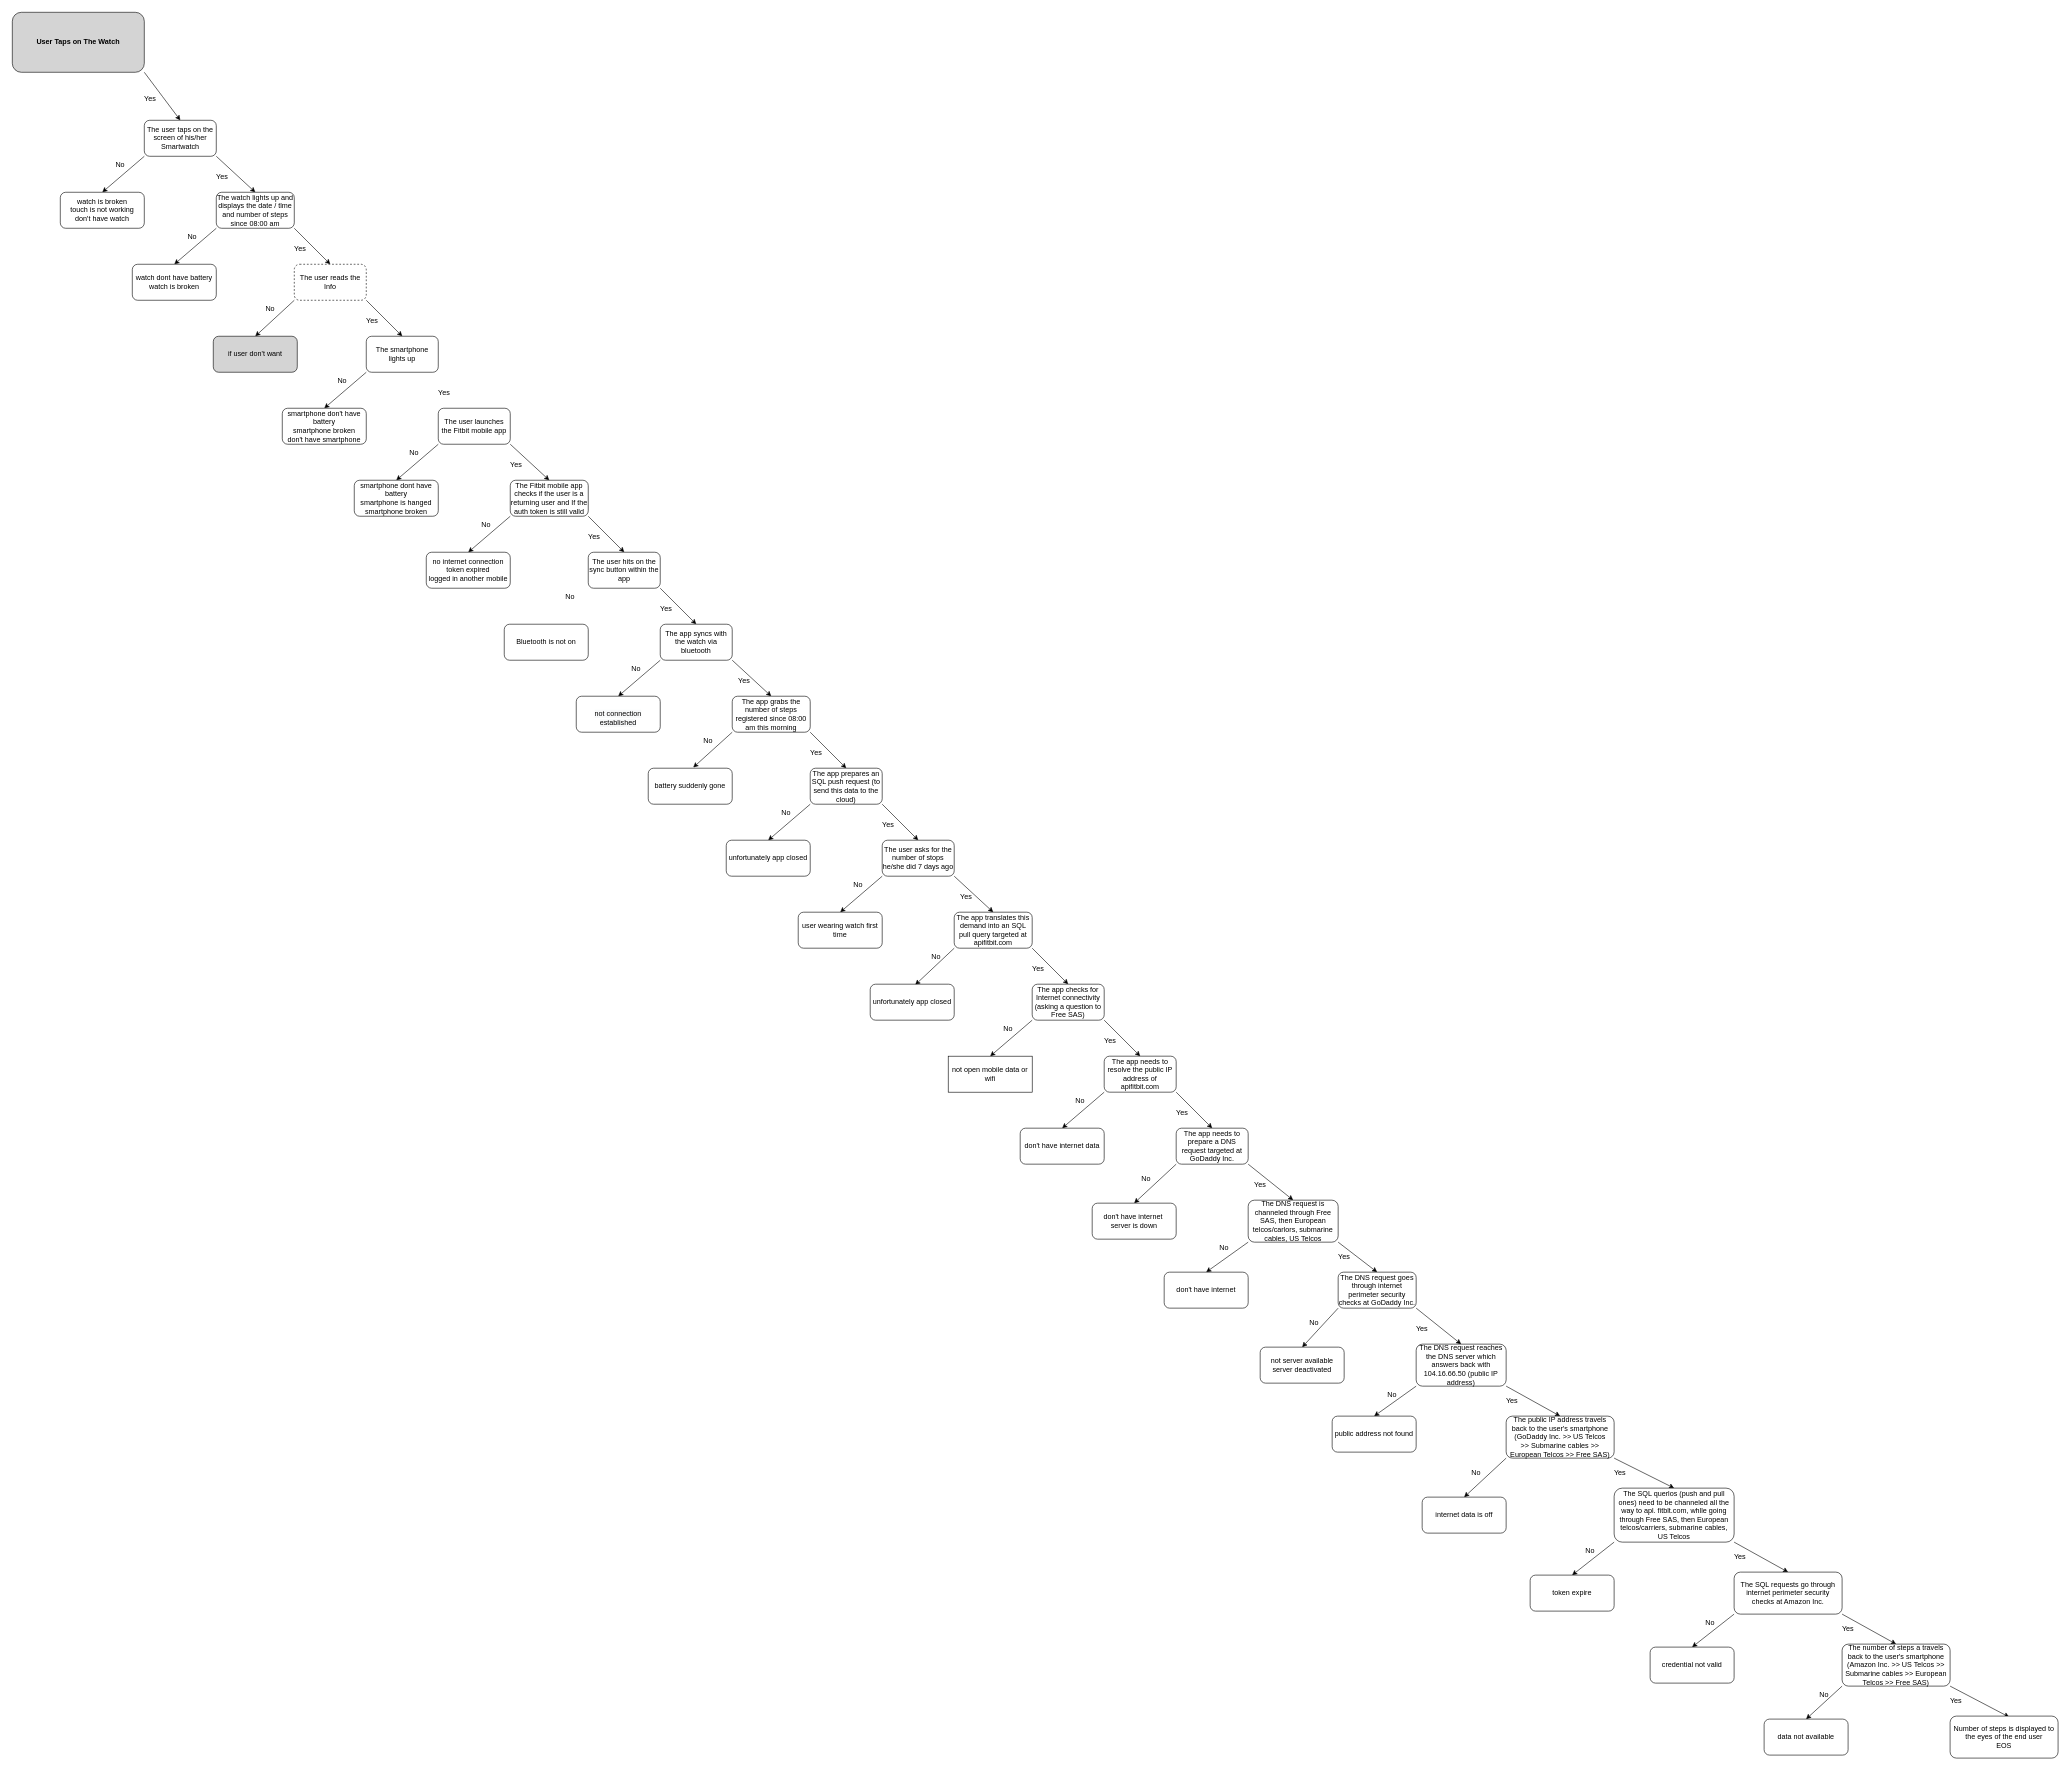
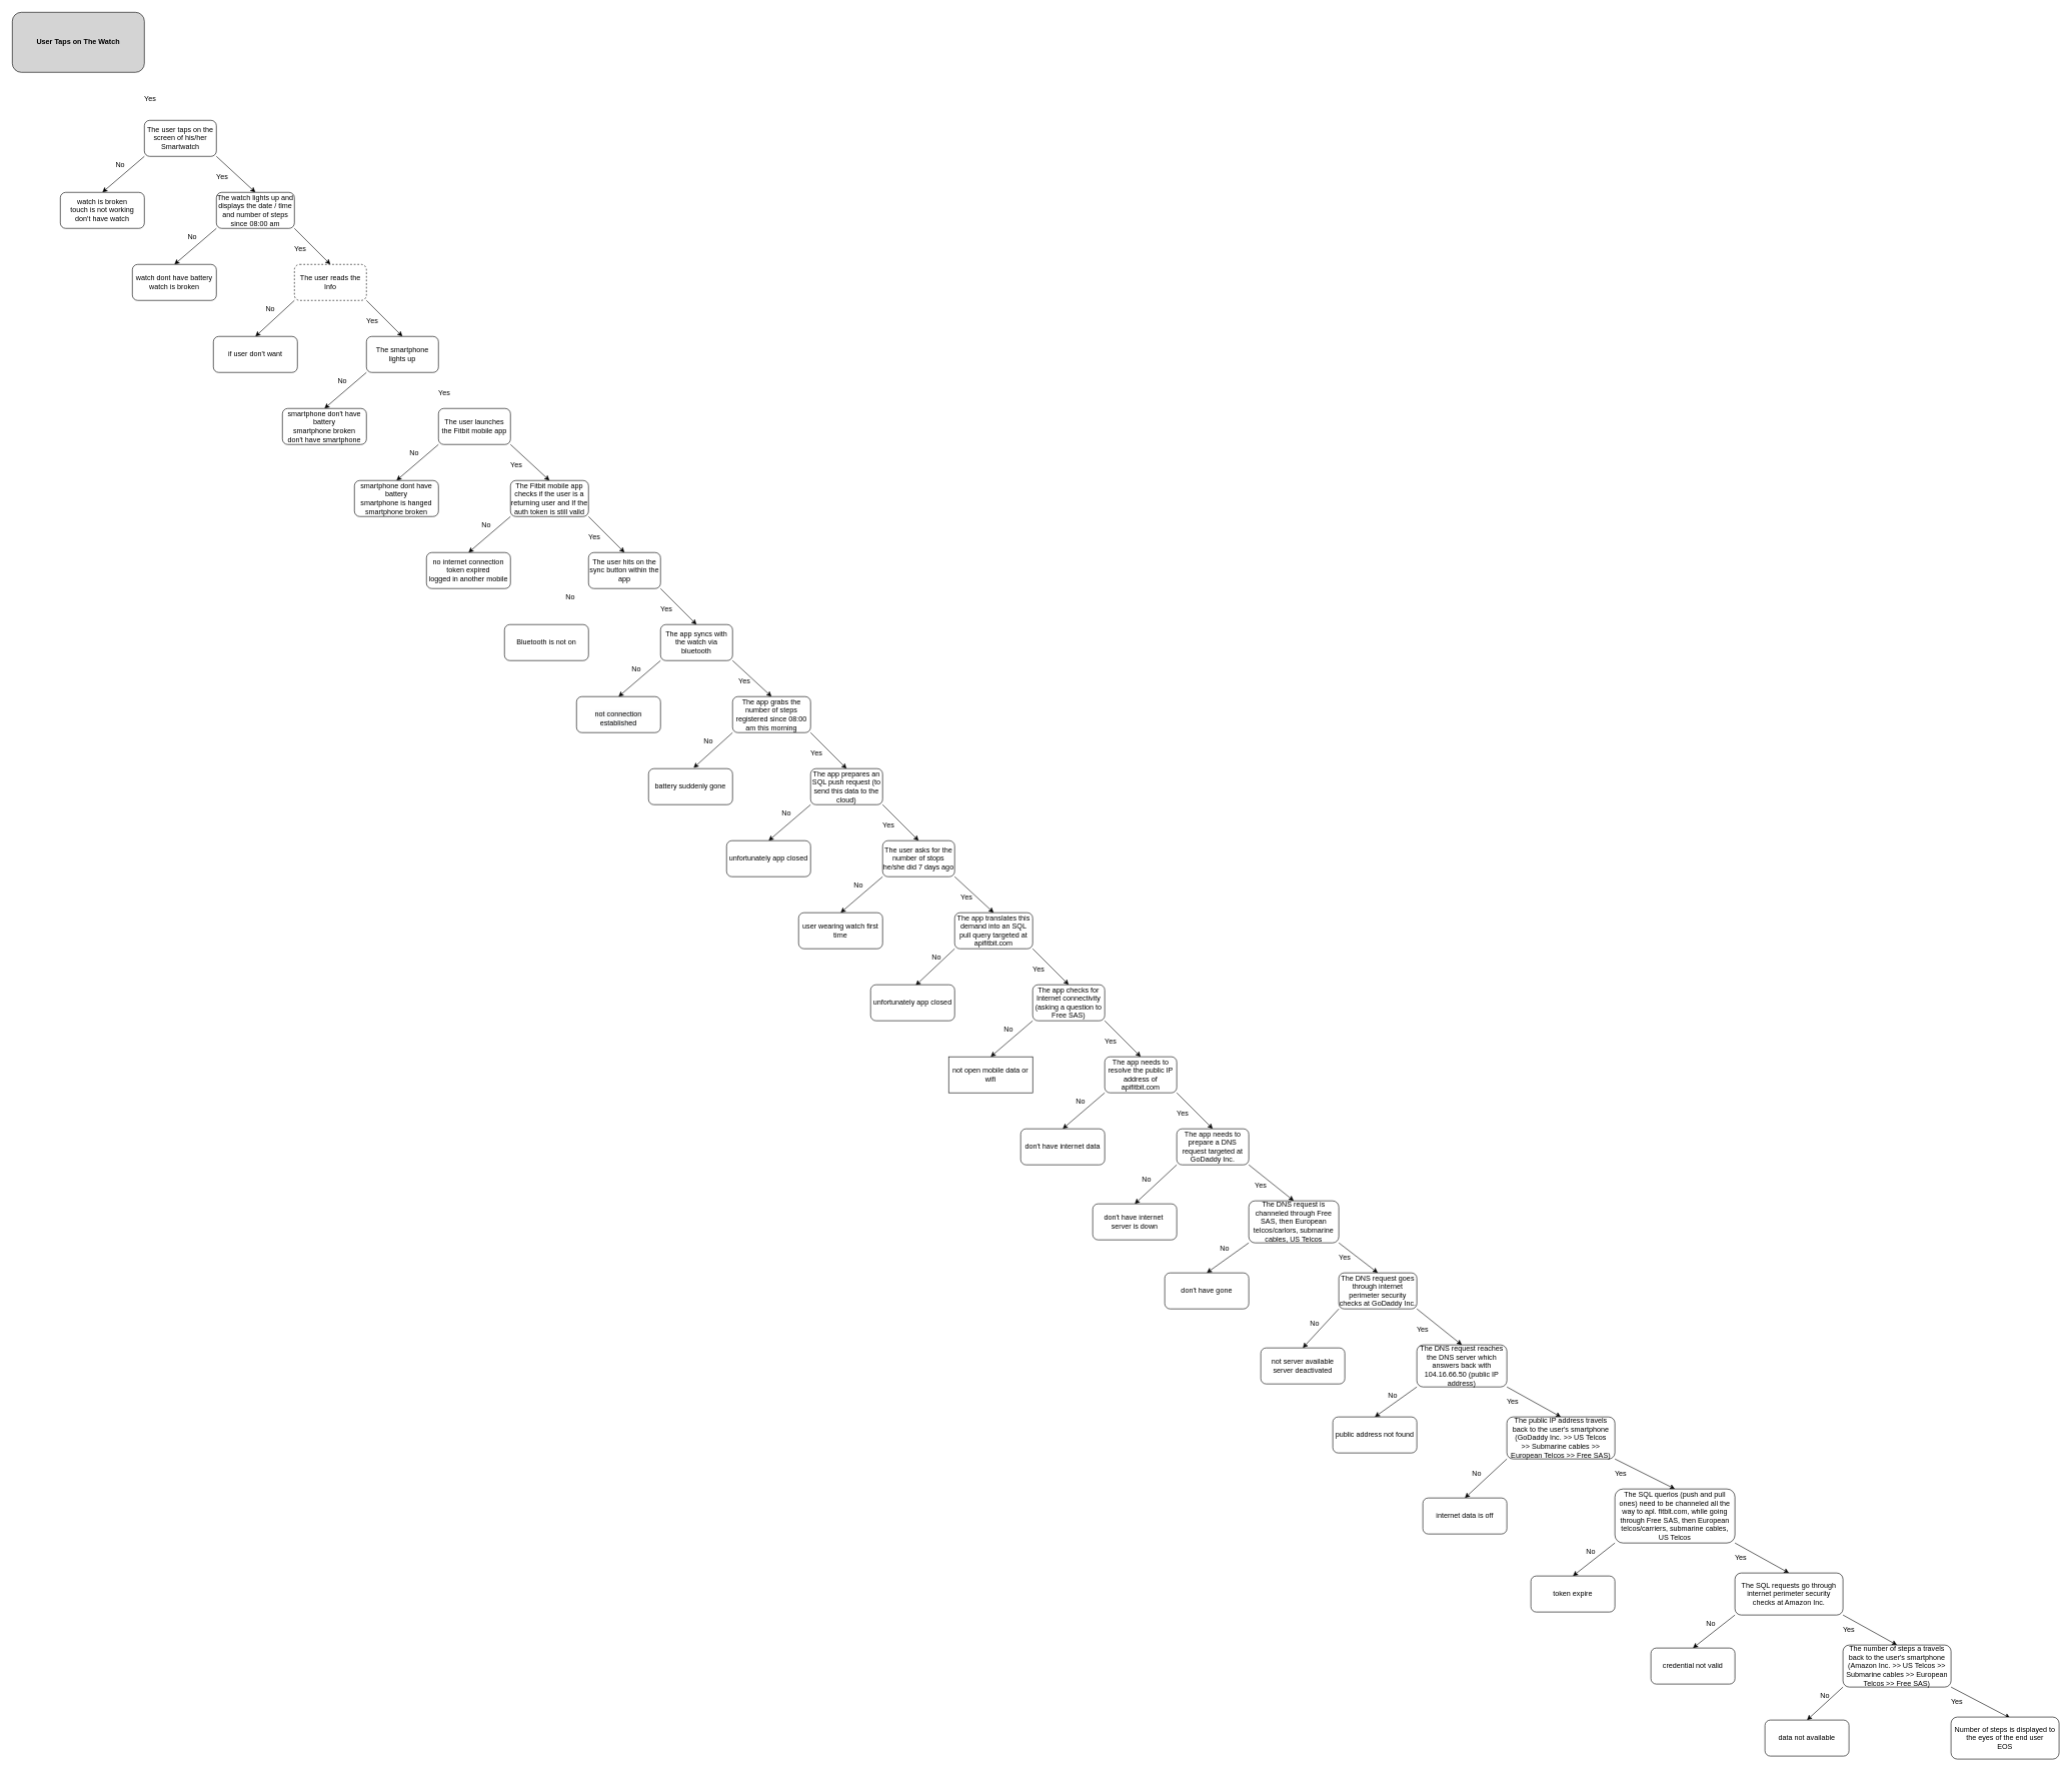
- <mxCell id="2" style="rounded=0;orthogonalLoop=1;jettySize=auto;html=1;exitX=1;exitY=1;exitDx=0;exitDy=0;entryX=0.5;entryY=0;entryDx=0;entryDy=0;" edge="1" parent="1" source="3" target="6"><mxGeometry relative="1" as="geometry"><Array as="points"><mxPoint x="270" y="160" /></Array></mxGeometry></mxCell>
- <mxCell id="94" value="if user don't want" style="rounded=1;whiteSpace=wrap;html=1;fillColor=#d4d4d4;" vertex="1" parent="1"><mxGeometry x="355" y="560" width="140" height="60" as="geometry" /></mxCell>
+ <mxCell id="94" value="if user don't want" style="rounded=1;whiteSpace=wrap;html=1;fillColor=#FFFFFF;" vertex="1" parent="1"><mxGeometry x="355" y="560" width="140" height="60" as="geometry" /></mxCell>
- <mxCell id="107" value="don't have internet" style="rounded=1;whiteSpace=wrap;html=1;fillColor=#FFFFFF;" vertex="1" parent="1"><mxGeometry x="1940" y="2120" width="140" height="60" as="geometry" /></mxCell>
+ <mxCell id="107" value="don't have gone" style="rounded=1;whiteSpace=wrap;html=1;fillColor=#FFFFFF;" vertex="1" parent="1"><mxGeometry x="1940" y="2120" width="140" height="60" as="geometry" /></mxCell>
